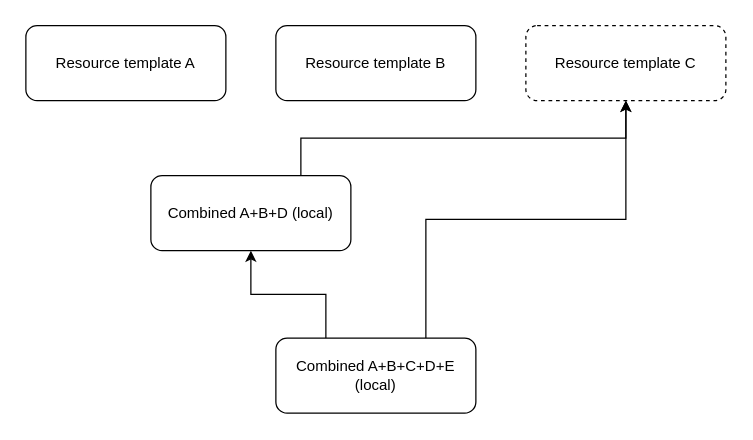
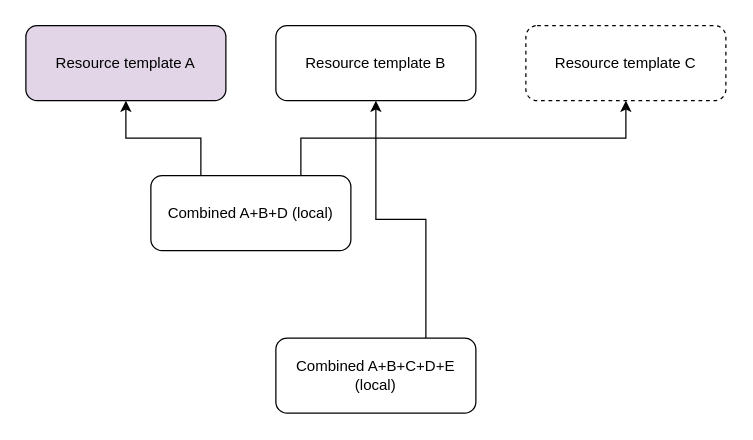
- <mxCell id="2" value="Resource template A" style="rounded=1;whiteSpace=wrap;html=1;" vertex="1" parent="1"><mxGeometry x="20" y="20" width="160" height="60" as="geometry" /></mxCell>
+ <mxCell id="2" value="Resource template A" style="rounded=1;whiteSpace=wrap;html=1;fillColor=#e1d5e7;" vertex="1" parent="1"><mxGeometry x="20" y="20" width="160" height="60" as="geometry" /></mxCell>
+ <mxCell id="4" style="edgeStyle=orthogonalEdgeStyle;rounded=0;orthogonalLoop=1;jettySize=auto;html=1;exitX=0.25;exitY=0;exitDx=0;exitDy=0;entryX=0.5;entryY=1;entryDx=0;entryDy=0;" edge="1" parent="1" source="6" target="2"><mxGeometry relative="1" as="geometry" /></mxCell>
- <mxCell id="9" style="edgeStyle=orthogonalEdgeStyle;rounded=0;orthogonalLoop=1;jettySize=auto;html=1;exitX=0.75;exitY=0;exitDx=0;exitDy=0;entryX=0.5;entryY=1;entryDx=0;entryDy=0;" edge="1" parent="1" source="10" target="7"><mxGeometry relative="1" as="geometry" /></mxCell>
+ <mxCell id="9" style="edgeStyle=orthogonalEdgeStyle;rounded=0;orthogonalLoop=1;jettySize=auto;html=1;exitX=0.75;exitY=0;exitDx=0;exitDy=0;" edge="1" parent="1" source="10" target="3"><mxGeometry relative="1" as="geometry" /></mxCell>
- <mxCell id="8" style="edgeStyle=orthogonalEdgeStyle;rounded=0;orthogonalLoop=1;jettySize=auto;html=1;exitX=0.25;exitY=0;exitDx=0;exitDy=0;" edge="1" parent="1" source="10" target="6"><mxGeometry relative="1" as="geometry" /></mxCell>
